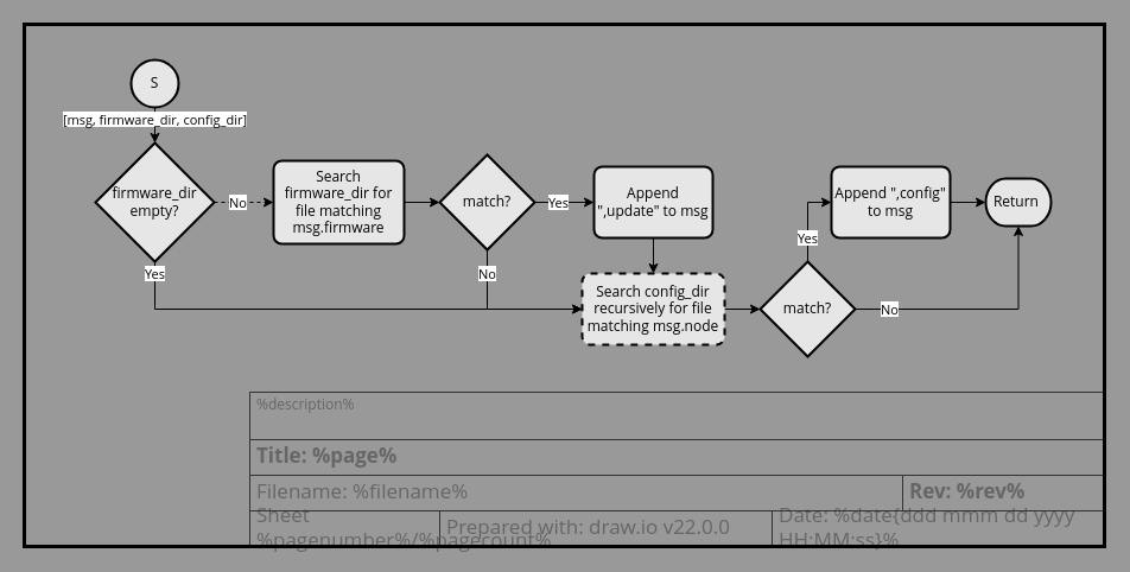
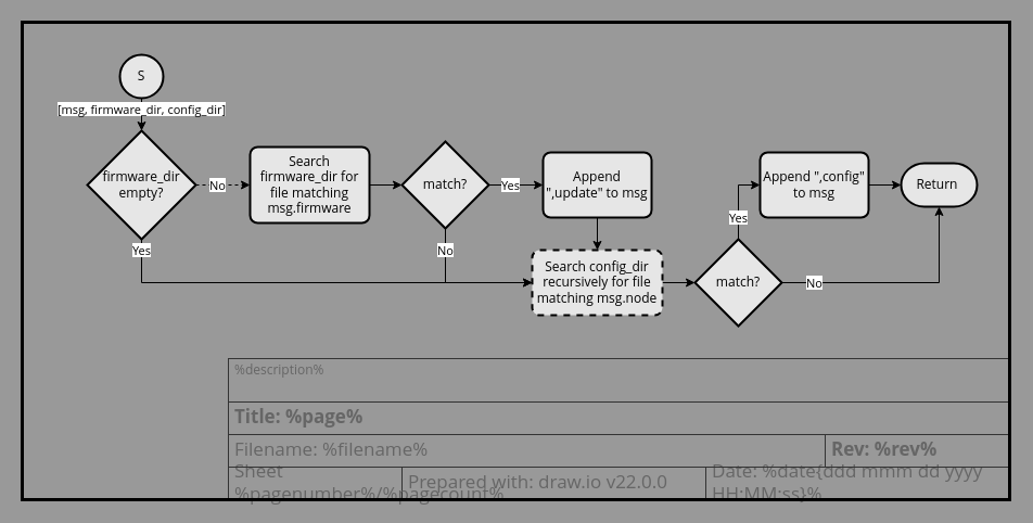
- <mxCell id="30" value="Return&amp;nbsp;" style="strokeWidth=2;html=1;shape=mxgraph.flowchart.terminator;whiteSpace=wrap;fillColor=#E6E6E6;fontFamily=Open Sans;" vertex="1" parent="11"><mxGeometry x="830" y="150" width="55" height="40" as="geometry" /></mxCell>
+ <mxCell id="30" value="Return&amp;nbsp;" style="strokeWidth=2;html=1;shape=mxgraph.flowchart.terminator;whiteSpace=wrap;fillColor=#E6E6E6;fontFamily=Open Sans;" vertex="1" parent="11"><mxGeometry x="830" y="150" width="70" height="40" as="geometry" /></mxCell>
